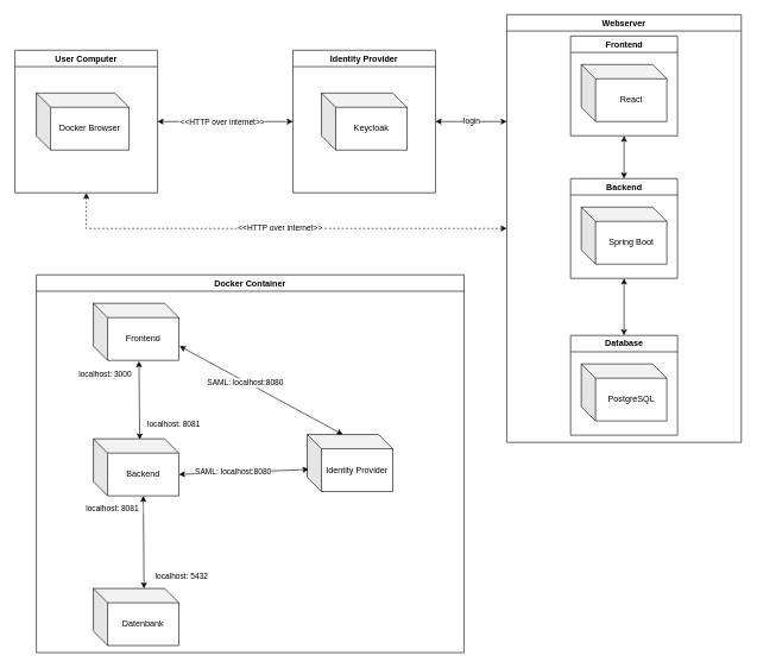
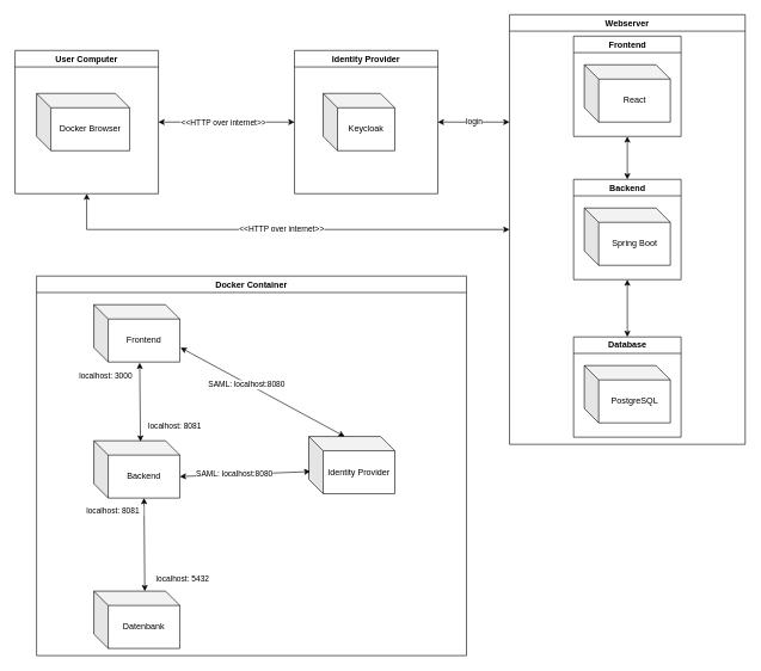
- <mxCell id="26" value="Keycloak" style="shape=cube;whiteSpace=wrap;html=1;boundedLbl=1;backgroundOutline=1;darkOpacity=0.05;darkOpacity2=0.1;" parent="25" vertex="1"><mxGeometry x="40" y="60" width="120" height="80" as="geometry" /></mxCell>
+ <mxCell id="26" value="Keycloak" style="shape=cube;whiteSpace=wrap;html=1;boundedLbl=1;backgroundOutline=1;darkOpacity=0.05;darkOpacity2=0.1;" parent="25" vertex="1"><mxGeometry x="40" y="60" width="100" height="80" as="geometry" /></mxCell>
- <mxCell id="19" style="edgeStyle=orthogonalEdgeStyle;rounded=0;orthogonalLoop=1;jettySize=auto;html=1;exitX=0.5;exitY=1;exitDx=0;exitDy=0;entryX=0;entryY=0.5;entryDx=0;entryDy=0;startArrow=classic;startFill=1;dashed=1;" parent="1" source="21" target="27" edge="1"><mxGeometry relative="1" as="geometry" /></mxCell>
+ <mxCell id="19" style="edgeStyle=orthogonalEdgeStyle;rounded=0;orthogonalLoop=1;jettySize=auto;html=1;exitX=0.5;exitY=1;exitDx=0;exitDy=0;entryX=0;entryY=0.5;entryDx=0;entryDy=0;startArrow=classic;startFill=1;" parent="1" source="21" target="27" edge="1"><mxGeometry relative="1" as="geometry" /></mxCell>
